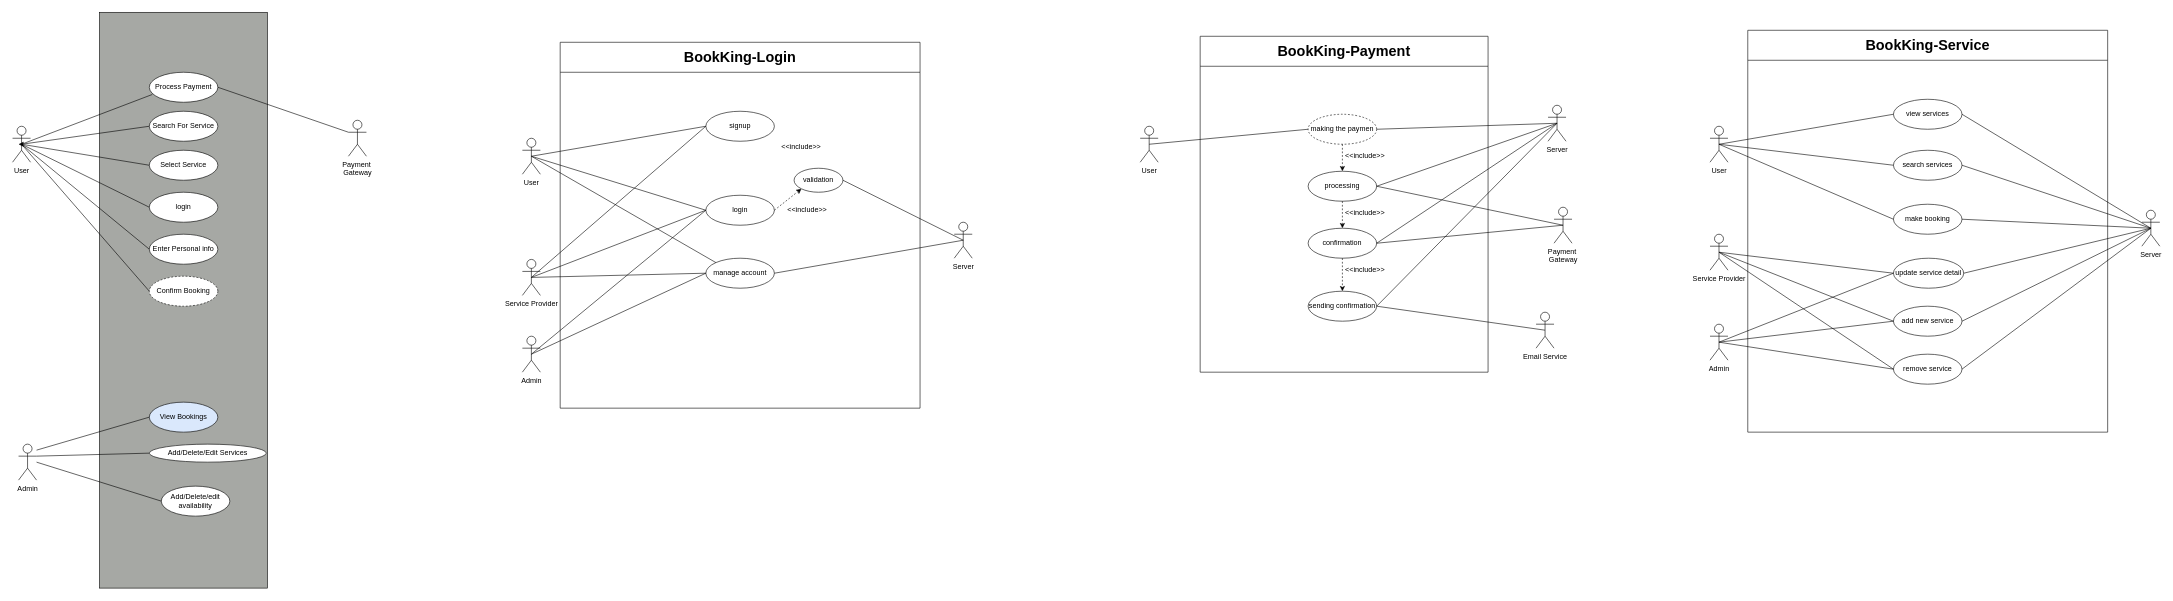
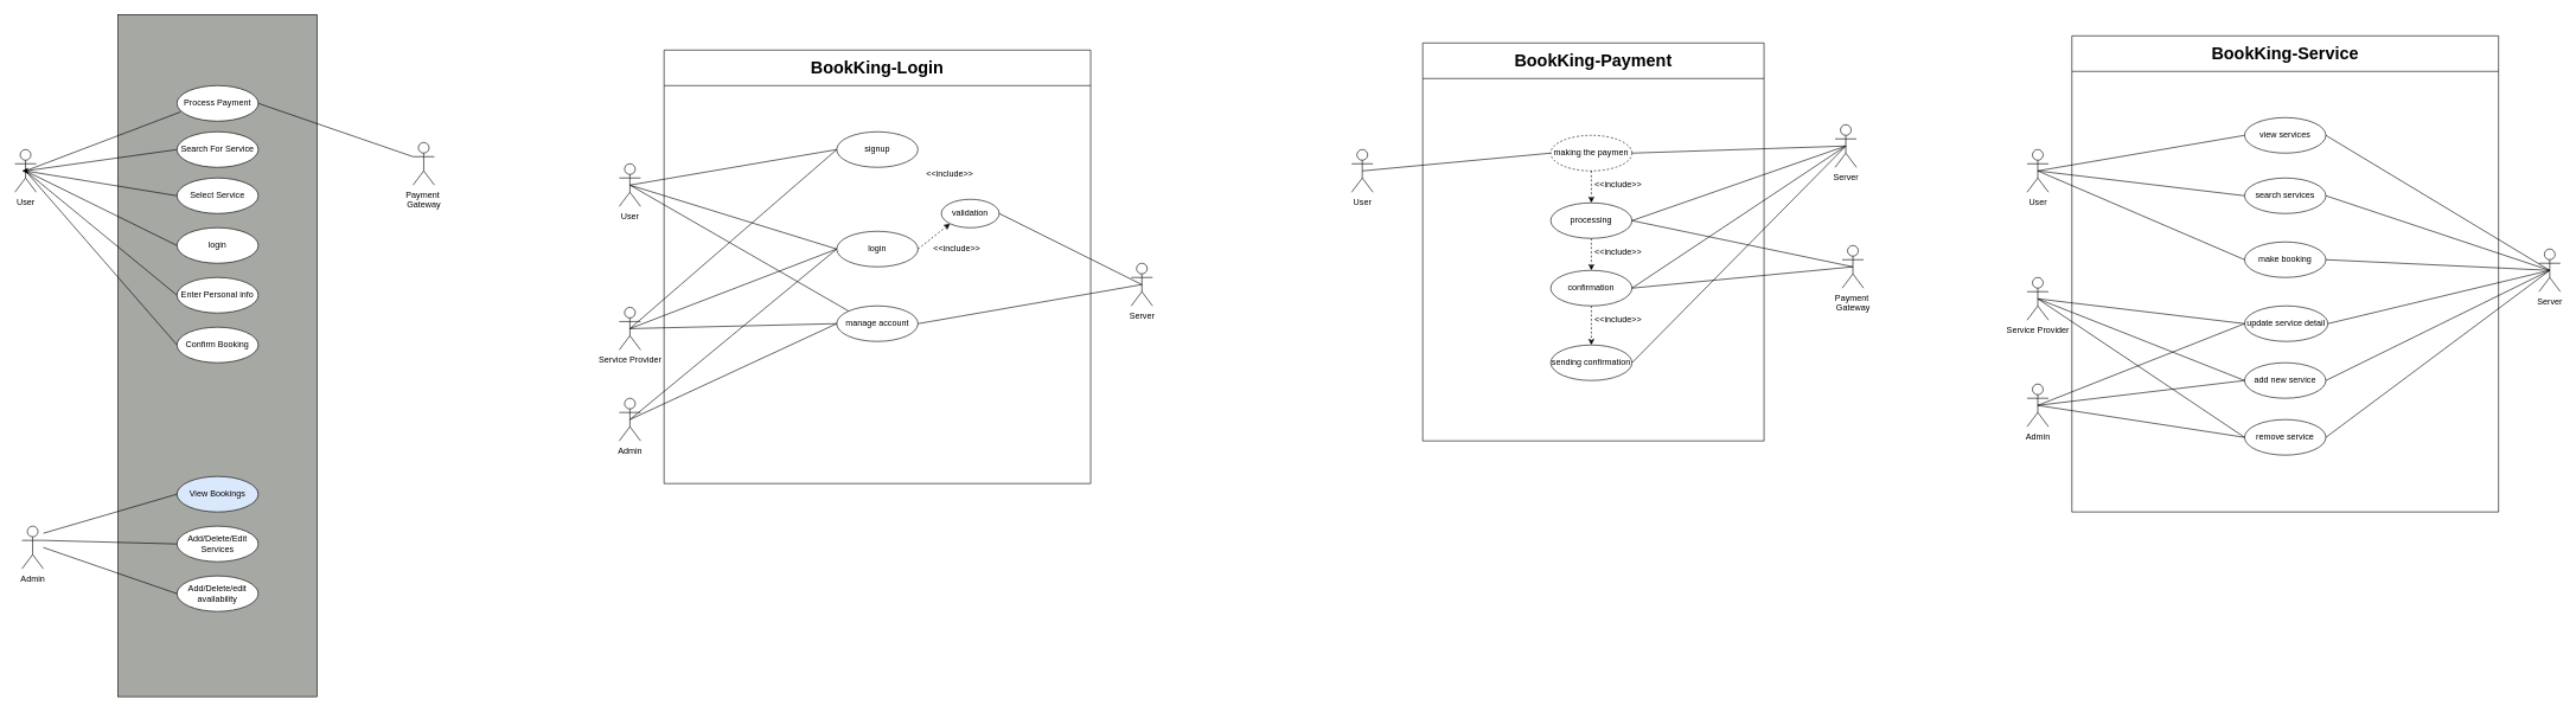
- <mxCell id="11" value="Confirm Booking" style="ellipse;whiteSpace=wrap;html=1;dashed=1;" parent="1" vertex="1"><mxGeometry x="248" y="460" width="114.29" height="50" as="geometry" /></mxCell>
+ <mxCell id="11" value="Confirm Booking" style="ellipse;whiteSpace=wrap;html=1;" parent="1" vertex="1"><mxGeometry x="248" y="460" width="114.29" height="50" as="geometry" /></mxCell>
- <mxCell id="70" value="" style="endArrow=none;html=1;rounded=0;exitX=1;exitY=0.5;exitDx=0;exitDy=0;entryX=0.5;entryY=0.5;entryDx=0;entryDy=0;entryPerimeter=0;" edge="1" parent="1" source="56" target="61"><mxGeometry width="50" height="50" relative="1" as="geometry"><mxPoint x="2304" y="415" as="sourcePoint" /><mxPoint x="2615" y="385" as="targetPoint" /></mxGeometry></mxCell>
- <mxCell id="61" value="Email Service" style="shape=umlActor;verticalLabelPosition=bottom;verticalAlign=top;html=1;outlineConnect=0;" vertex="1" parent="1"><mxGeometry x="2560" y="520" width="30" height="60" as="geometry" /></mxCell>
- <mxCell id="14" value="Add/Delete/Edit Services" style="ellipse;whiteSpace=wrap;html=1;" parent="1" vertex="1"><mxGeometry x="248" y="740" width="195" height="30" as="geometry" /></mxCell>
+ <mxCell id="14" value="Add/Delete/Edit Services" style="ellipse;whiteSpace=wrap;html=1;" parent="1" vertex="1"><mxGeometry x="248" y="740" width="114.29" height="50" as="geometry" /></mxCell>
- <mxCell id="15" value="Add/Delete/edit availability" style="ellipse;whiteSpace=wrap;html=1;" parent="1" vertex="1"><mxGeometry x="268" y="810" width="114.29" height="50" as="geometry" /></mxCell>
+ <mxCell id="15" value="Add/Delete/edit availability" style="ellipse;whiteSpace=wrap;html=1;" parent="1" vertex="1"><mxGeometry x="248" y="810" width="114.29" height="50" as="geometry" /></mxCell>
